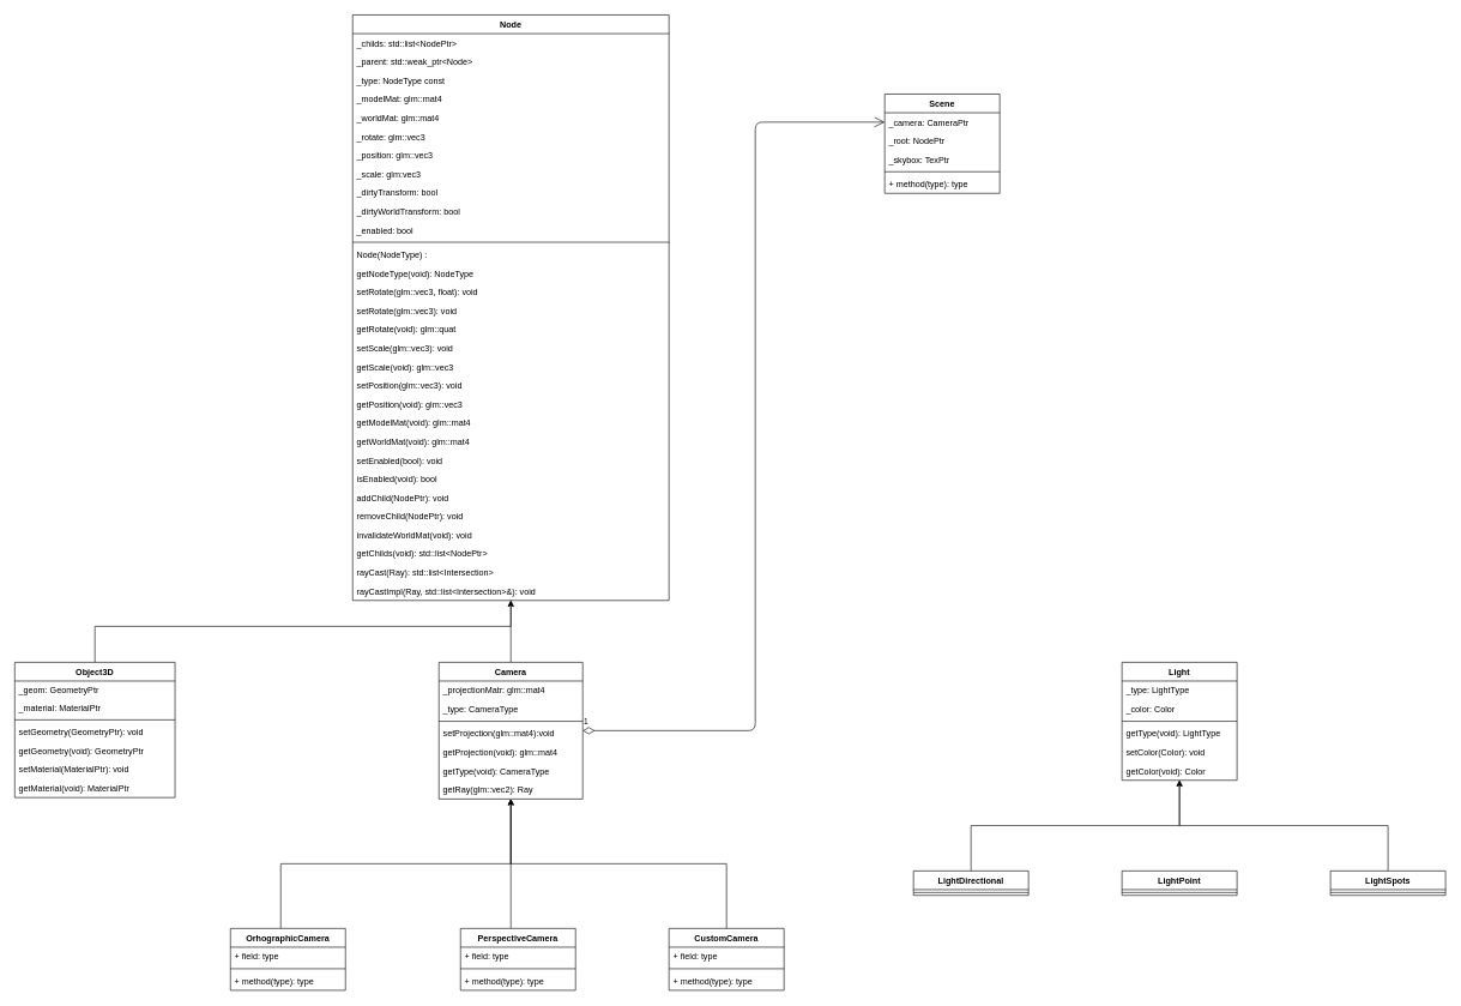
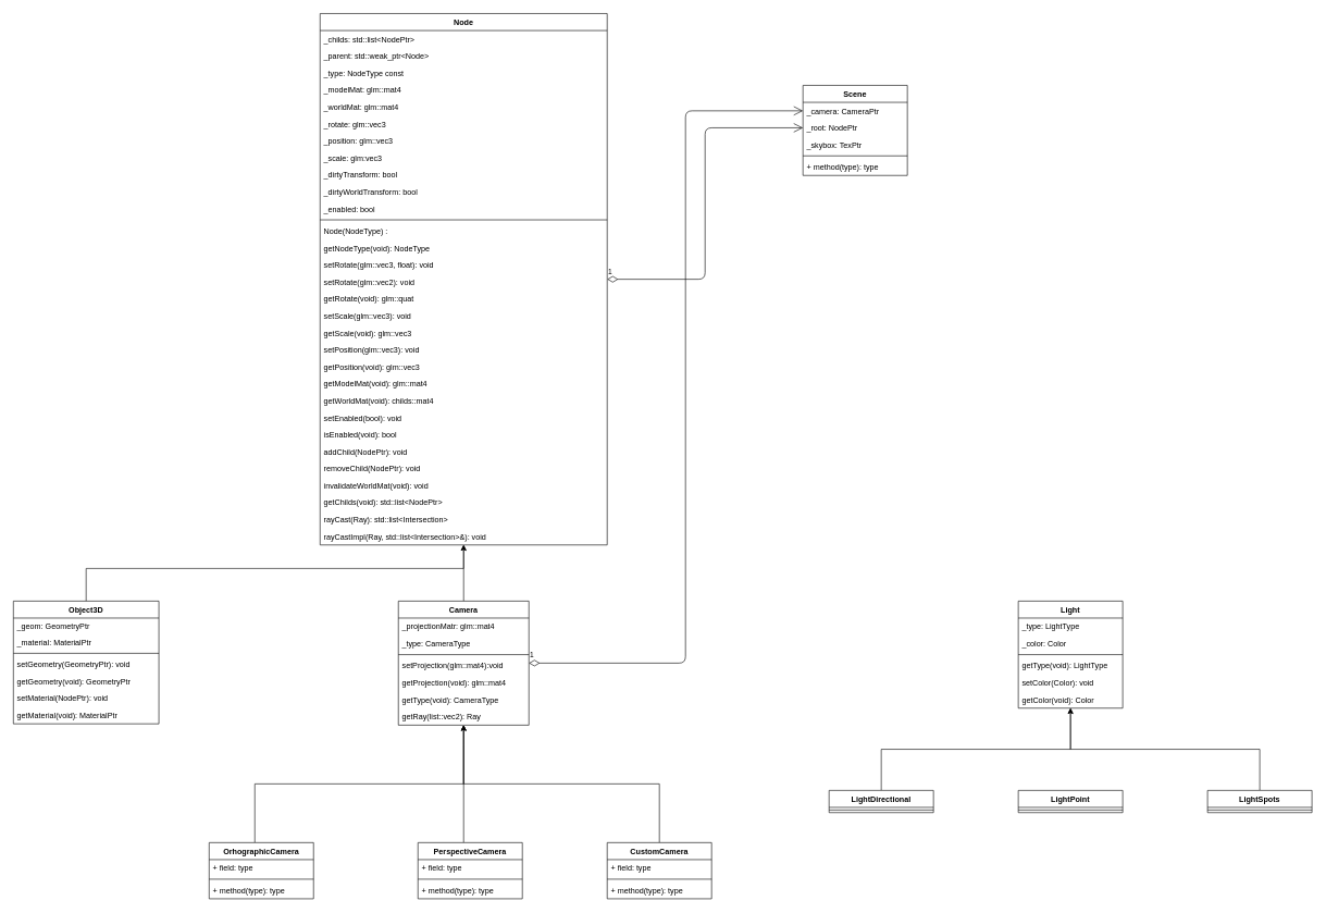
+ <mxCell id="88" value="1" style="endArrow=open;html=1;endSize=12;startArrow=diamondThin;startSize=14;startFill=0;edgeStyle=orthogonalEdgeStyle;align=left;verticalAlign=bottom;entryX=0;entryY=0.5;entryDx=0;entryDy=0;" edge="1" parent="1" source="2" target="84"><mxGeometry x="-1" y="3" relative="1" as="geometry"><mxPoint x="890" y="60" as="sourcePoint" /><mxPoint x="1050" y="60" as="targetPoint" /></mxGeometry></mxCell>
- <mxCell id="18" value="setRotate(glm::vec3): void" style="text;strokeColor=none;fillColor=none;align=left;verticalAlign=top;spacingLeft=4;spacingRight=4;overflow=hidden;rotatable=0;points=[[0,0.5],[1,0.5]];portConstraint=eastwest;" vertex="1" parent="2"><mxGeometry y="398" width="440" height="26" as="geometry" /></mxCell>
+ <mxCell id="18" value="setRotate(glm::vec2): void" style="text;strokeColor=none;fillColor=none;align=left;verticalAlign=top;spacingLeft=4;spacingRight=4;overflow=hidden;rotatable=0;points=[[0,0.5],[1,0.5]];portConstraint=eastwest;" vertex="1" parent="2"><mxGeometry y="398" width="440" height="26" as="geometry" /></mxCell>
- <mxCell id="25" value="getWorldMat(void): glm::mat4" style="text;strokeColor=none;fillColor=none;align=left;verticalAlign=top;spacingLeft=4;spacingRight=4;overflow=hidden;rotatable=0;points=[[0,0.5],[1,0.5]];portConstraint=eastwest;" vertex="1" parent="2"><mxGeometry y="580" width="440" height="26" as="geometry" /></mxCell>
+ <mxCell id="25" value="getWorldMat(void): childs::mat4" style="text;strokeColor=none;fillColor=none;align=left;verticalAlign=top;spacingLeft=4;spacingRight=4;overflow=hidden;rotatable=0;points=[[0,0.5],[1,0.5]];portConstraint=eastwest;" vertex="1" parent="2"><mxGeometry y="580" width="440" height="26" as="geometry" /></mxCell>
- <mxCell id="41" value="setMaterial(MaterialPtr): void" style="text;strokeColor=none;fillColor=none;align=left;verticalAlign=top;spacingLeft=4;spacingRight=4;overflow=hidden;rotatable=0;points=[[0,0.5],[1,0.5]];portConstraint=eastwest;" vertex="1" parent="35"><mxGeometry y="136" width="223" height="26" as="geometry" /></mxCell>
+ <mxCell id="41" value="setMaterial(NodePtr): void" style="text;strokeColor=none;fillColor=none;align=left;verticalAlign=top;spacingLeft=4;spacingRight=4;overflow=hidden;rotatable=0;points=[[0,0.5],[1,0.5]];portConstraint=eastwest;" vertex="1" parent="35"><mxGeometry y="136" width="223" height="26" as="geometry" /></mxCell>
- <mxCell id="51" value="getRay(glm::vec2): Ray" style="text;strokeColor=none;fillColor=none;align=left;verticalAlign=top;spacingLeft=4;spacingRight=4;overflow=hidden;rotatable=0;points=[[0,0.5],[1,0.5]];portConstraint=eastwest;" vertex="1" parent="44"><mxGeometry y="164" width="200" height="26" as="geometry" /></mxCell>
+ <mxCell id="51" value="getRay(list::vec2): Ray" style="text;strokeColor=none;fillColor=none;align=left;verticalAlign=top;spacingLeft=4;spacingRight=4;overflow=hidden;rotatable=0;points=[[0,0.5],[1,0.5]];portConstraint=eastwest;" vertex="1" parent="44"><mxGeometry y="164" width="200" height="26" as="geometry" /></mxCell>
